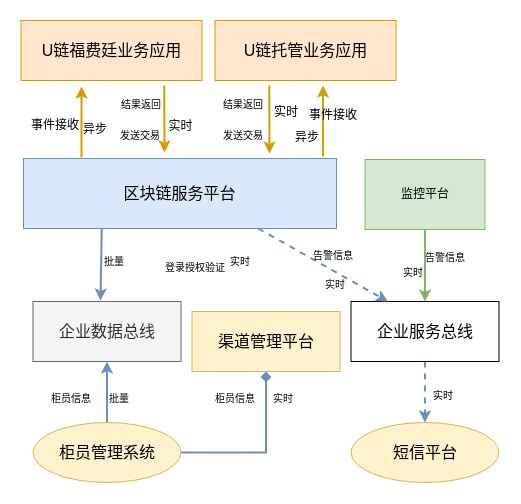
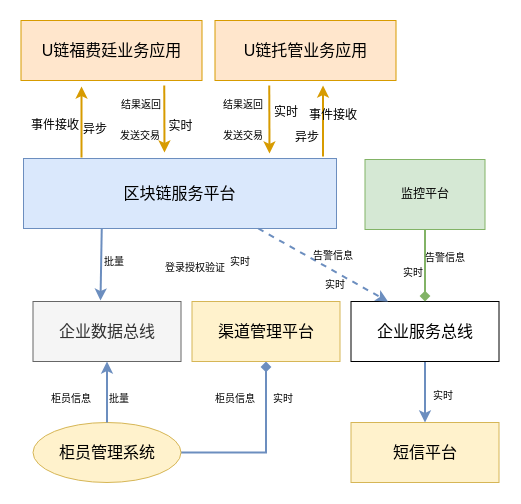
- <mxCell id="39" style="edgeStyle=orthogonalEdgeStyle;rounded=0;orthogonalLoop=1;jettySize=auto;html=1;exitX=0.5;exitY=1;exitDx=0;exitDy=0;fillColor=#d5e8d4;strokeColor=#82b366;strokeWidth=2;" edge="1" parent="1" source="40" target="7"><mxGeometry relative="1" as="geometry" /></mxCell>
+ <mxCell id="39" style="edgeStyle=orthogonalEdgeStyle;rounded=0;orthogonalLoop=1;jettySize=auto;html=1;exitX=0.5;exitY=1;exitDx=0;exitDy=0;fillColor=#d5e8d4;strokeColor=#82b366;strokeWidth=2;endArrow=diamond;" edge="1" parent="1" source="40" target="7"><mxGeometry relative="1" as="geometry" /></mxCell>
- <mxCell id="10" value="渠道管理平台" style="rounded=0;whiteSpace=wrap;html=1;fontSize=16;fillColor=#fff2cc;strokeColor=#d6b656;" parent="1" vertex="1"><mxGeometry x="191.5" y="311" width="148" height="60" as="geometry" /></mxCell>
+ <mxCell id="10" value="渠道管理平台" style="rounded=0;whiteSpace=wrap;html=1;fontSize=16;fillColor=#fff2cc;strokeColor=#d6b656;" parent="1" vertex="1"><mxGeometry x="191.5" y="301" width="148" height="60" as="geometry" /></mxCell>
- <mxCell id="6" style="edgeStyle=orthogonalEdgeStyle;rounded=0;orthogonalLoop=1;jettySize=auto;html=1;exitX=0.5;exitY=1;exitDx=0;exitDy=0;strokeColor=#6C8EBF;strokeWidth=2;fontSize=10;dashed=1;" parent="1" source="7" target="11" edge="1"><mxGeometry relative="1" as="geometry" /></mxCell>
+ <mxCell id="6" style="edgeStyle=orthogonalEdgeStyle;rounded=0;orthogonalLoop=1;jettySize=auto;html=1;exitX=0.5;exitY=1;exitDx=0;exitDy=0;strokeColor=#6C8EBF;strokeWidth=2;fontSize=10;" parent="1" source="7" target="11" edge="1"><mxGeometry relative="1" as="geometry" /></mxCell>
- <mxCell id="11" value="短信平台" style="ellipse;whiteSpace=wrap;html=1;fontSize=16;fillColor=#fff2cc;strokeColor=#d6b656;" parent="1" vertex="1"><mxGeometry x="350.5" y="422" width="148" height="60" as="geometry" /></mxCell>
+ <mxCell id="11" value="短信平台" style="rounded=0;whiteSpace=wrap;html=1;fontSize=16;fillColor=#fff2cc;strokeColor=#d6b656;" parent="1" vertex="1"><mxGeometry x="350.5" y="422" width="148" height="60" as="geometry" /></mxCell>
